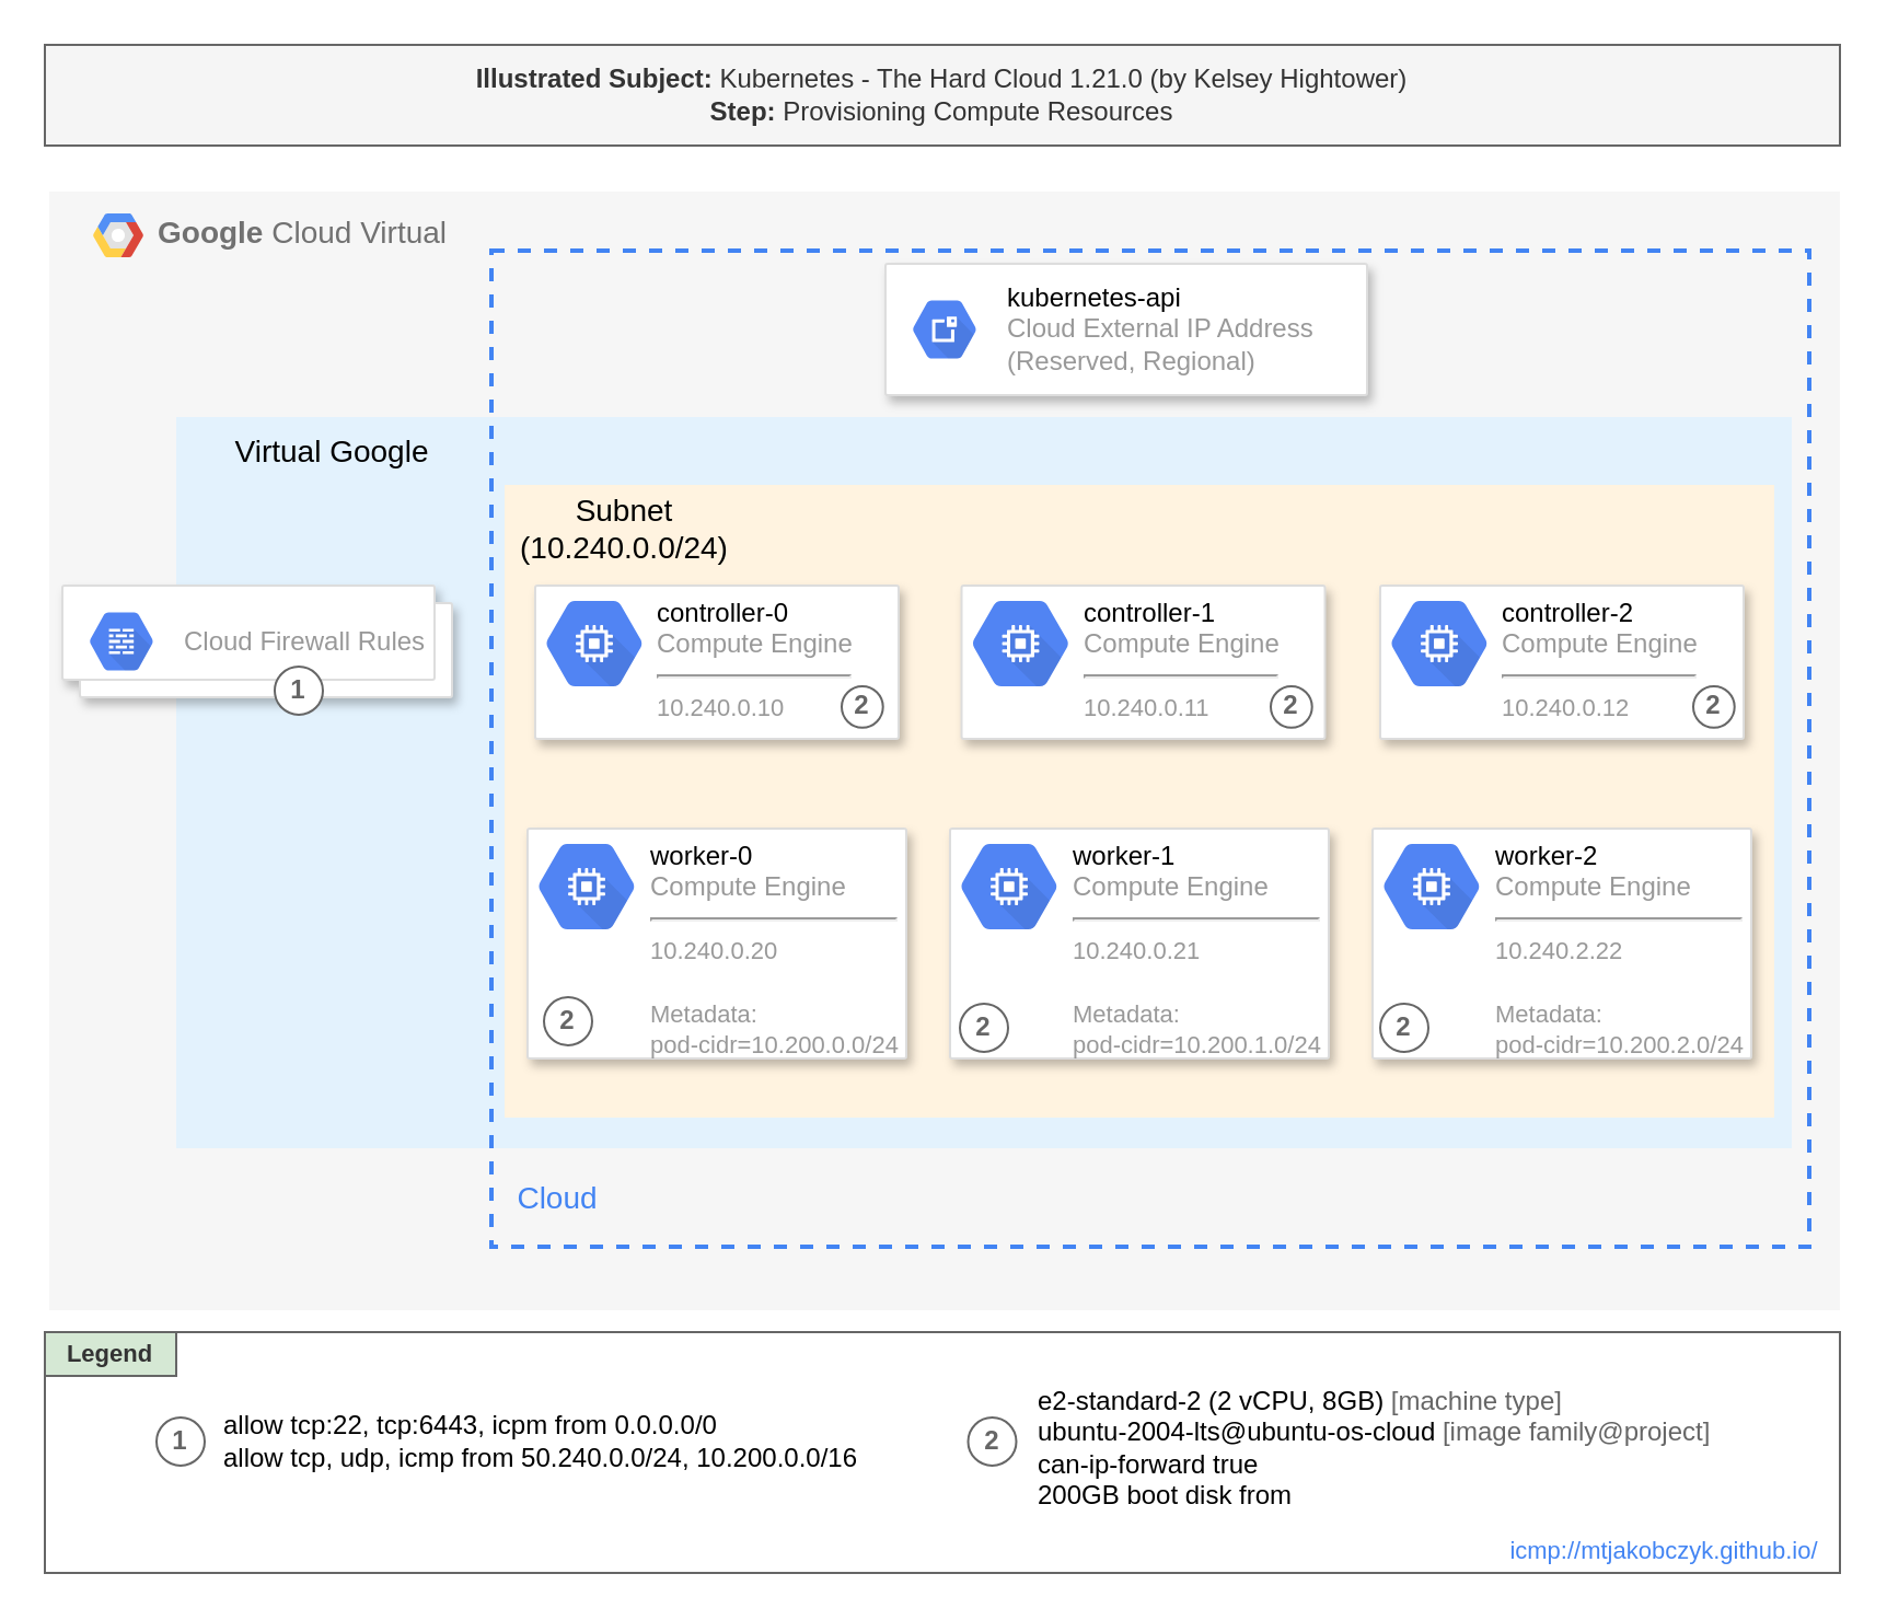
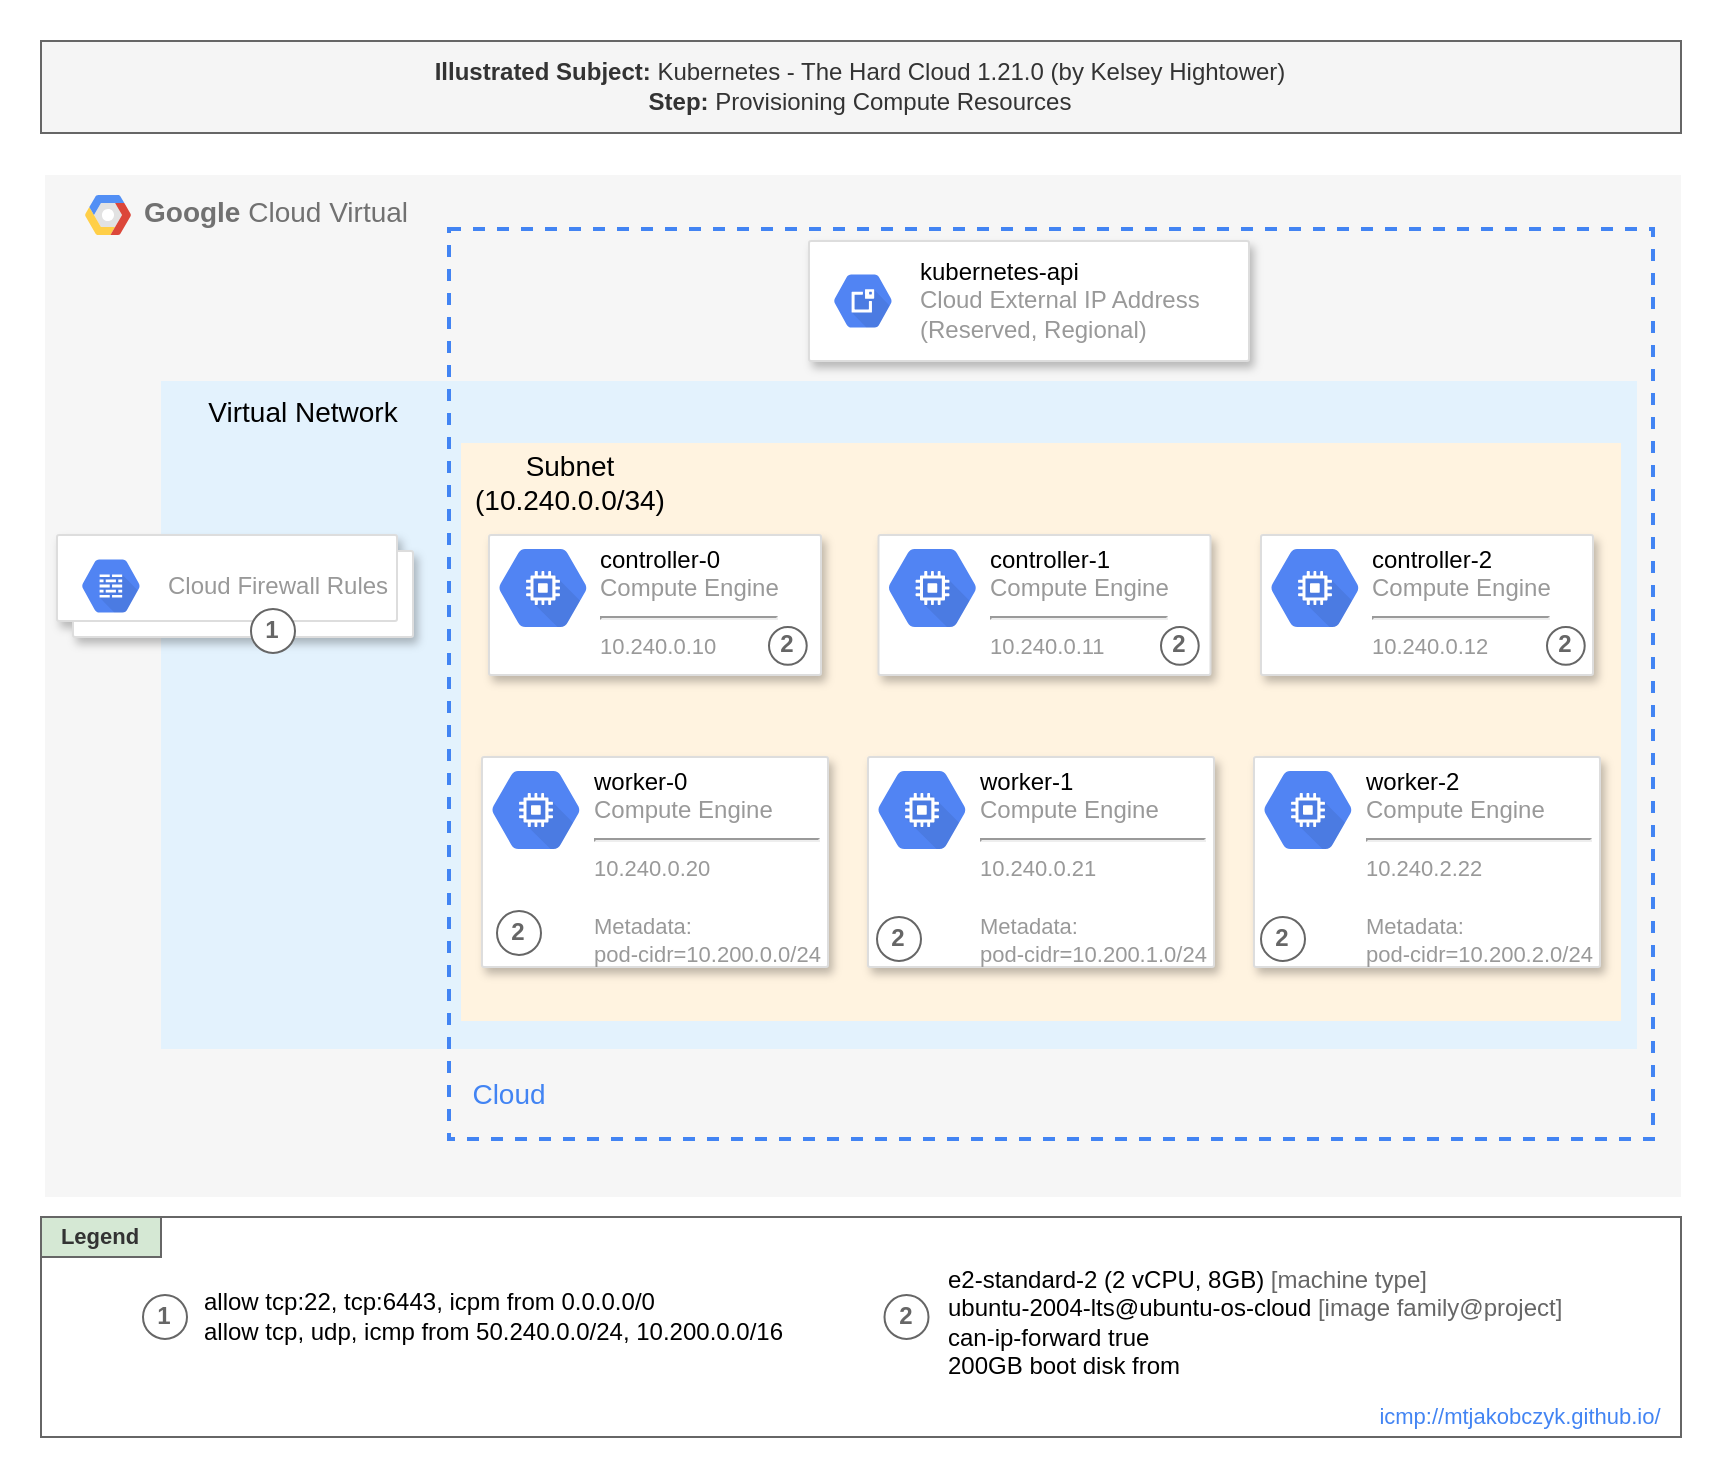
- <mxCell id="7" value="&lt;font style=&quot;font-size: 14px&quot;&gt;Virtual Google&lt;/font&gt;" style="text;html=1;strokeColor=none;fillColor=none;align=center;verticalAlign=middle;whiteSpace=wrap;rounded=0;dashed=1;" parent="1" vertex="1"><mxGeometry x="80" y="191" width="143" height="30" as="geometry" /></mxCell>
+ <mxCell id="7" value="&lt;font style=&quot;font-size: 14px&quot;&gt;Virtual Network&lt;/font&gt;" style="text;html=1;strokeColor=none;fillColor=none;align=center;verticalAlign=middle;whiteSpace=wrap;rounded=0;dashed=1;" parent="1" vertex="1"><mxGeometry x="80" y="191" width="143" height="30" as="geometry" /></mxCell>
- <mxCell id="8" value="&lt;font style=&quot;font-size: 14px&quot;&gt;Subnet (10.240.0.0/24)&lt;/font&gt;" style="text;html=1;strokeColor=none;fillColor=none;align=center;verticalAlign=middle;whiteSpace=wrap;rounded=0;dashed=1;" parent="1" vertex="1"><mxGeometry x="230" y="221" width="110" height="40" as="geometry" /></mxCell>
+ <mxCell id="8" value="&lt;font style=&quot;font-size: 14px&quot;&gt;Subnet (10.240.0.0/34)&lt;/font&gt;" style="text;html=1;strokeColor=none;fillColor=none;align=center;verticalAlign=middle;whiteSpace=wrap;rounded=0;dashed=1;" parent="1" vertex="1"><mxGeometry x="230" y="221" width="110" height="40" as="geometry" /></mxCell>
